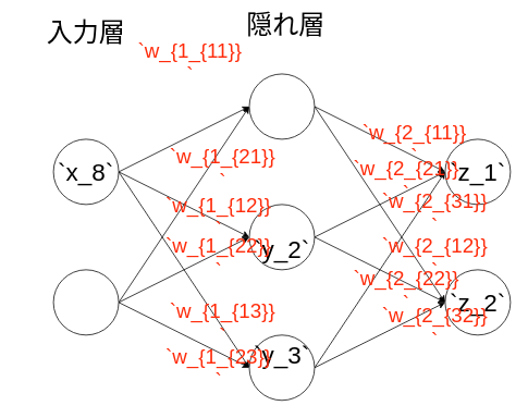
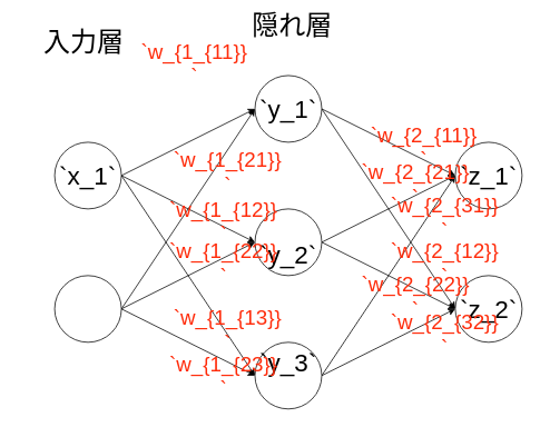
- <mxCell id="21" value="&lt;span style=&quot;font-size: 32px&quot;&gt;入力層&lt;/span&gt;" style="text;html=1;strokeColor=none;fillColor=none;align=center;verticalAlign=middle;whiteSpace=wrap;rounded=0;" parent="1" vertex="1"><mxGeometry x="20" y="30" width="170" height="20" as="geometry" /></mxCell>
+ <mxCell id="21" value="&lt;span style=&quot;font-size: 32px&quot;&gt;入力層&lt;/span&gt;" style="text;html=1;strokeColor=none;fillColor=none;align=center;verticalAlign=middle;whiteSpace=wrap;rounded=0;" parent="1" vertex="1"><mxGeometry x="15" y="40" width="170" height="20" as="geometry" /></mxCell>
+ <mxCell id="26" value="&lt;font style=&quot;font-size: 30px&quot;&gt;`y_1`&lt;/font&gt;" style="text;html=1;strokeColor=none;fillColor=none;align=center;verticalAlign=middle;whiteSpace=wrap;rounded=0;" vertex="1" parent="1"><mxGeometry x="315" y="115" width="60" height="30" as="geometry" /></mxCell>
- <mxCell id="23" value="&lt;font style=&quot;font-size: 30px&quot;&gt;`x_8`&lt;/font&gt;" style="text;html=1;strokeColor=none;fillColor=none;align=center;verticalAlign=middle;whiteSpace=wrap;rounded=0;" vertex="1" parent="1"><mxGeometry x="75" y="195" width="60" height="30" as="geometry" /></mxCell>
+ <mxCell id="23" value="&lt;font style=&quot;font-size: 30px&quot;&gt;`x_1`&lt;/font&gt;" style="text;html=1;strokeColor=none;fillColor=none;align=center;verticalAlign=middle;whiteSpace=wrap;rounded=0;" vertex="1" parent="1"><mxGeometry x="75" y="195" width="60" height="30" as="geometry" /></mxCell>
